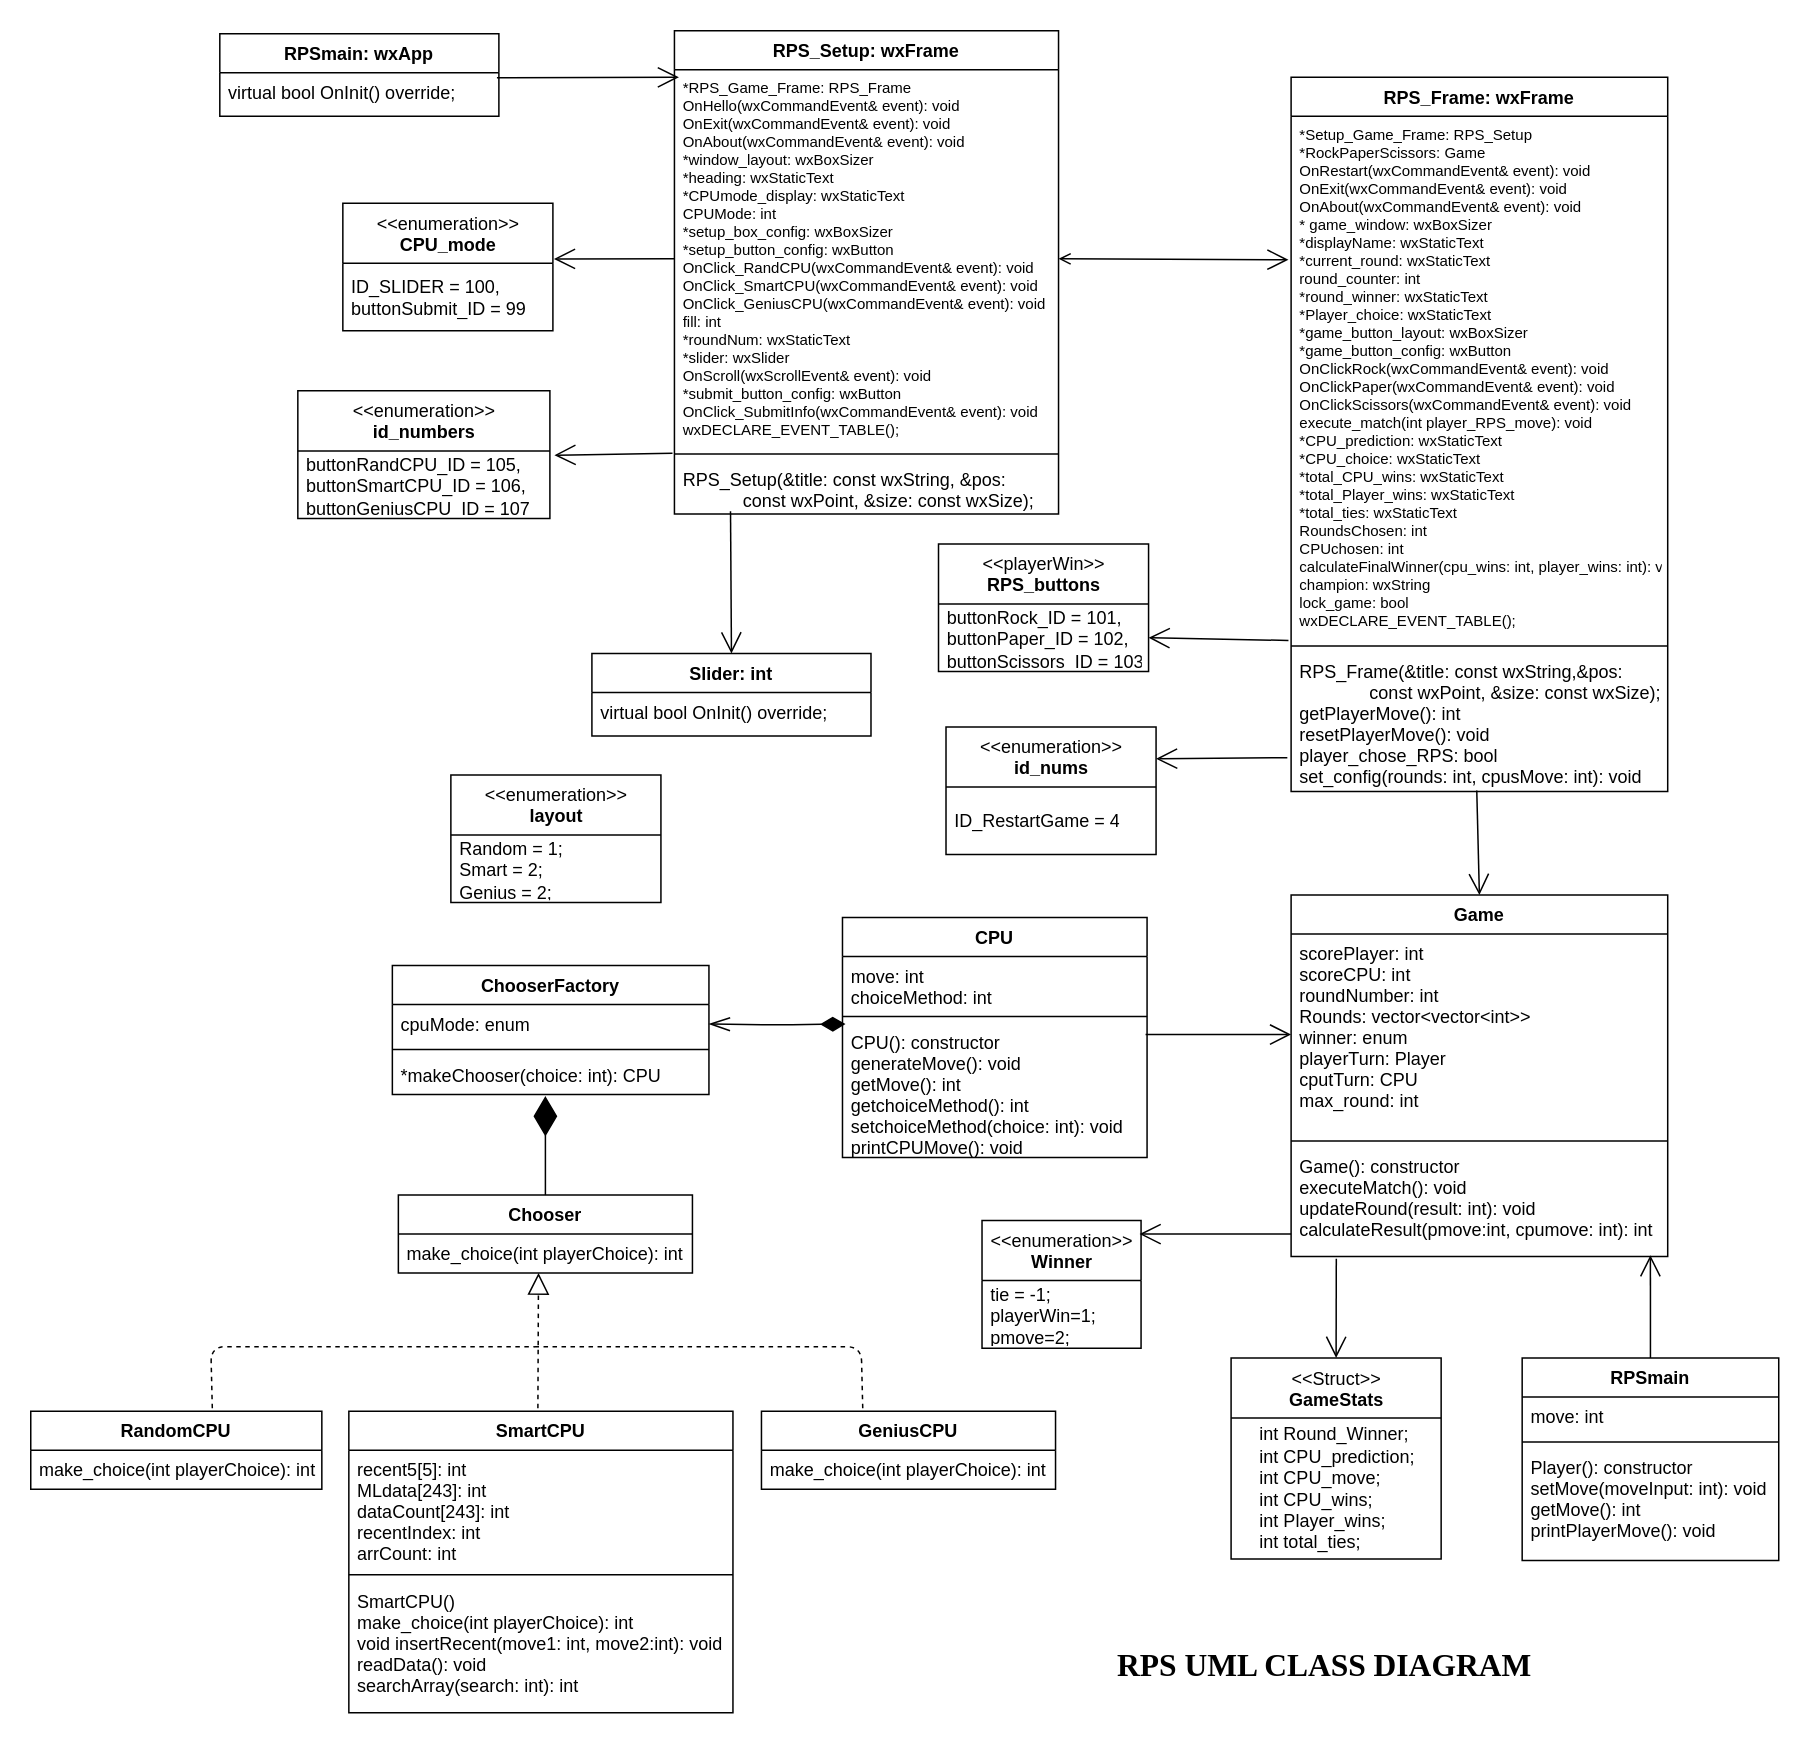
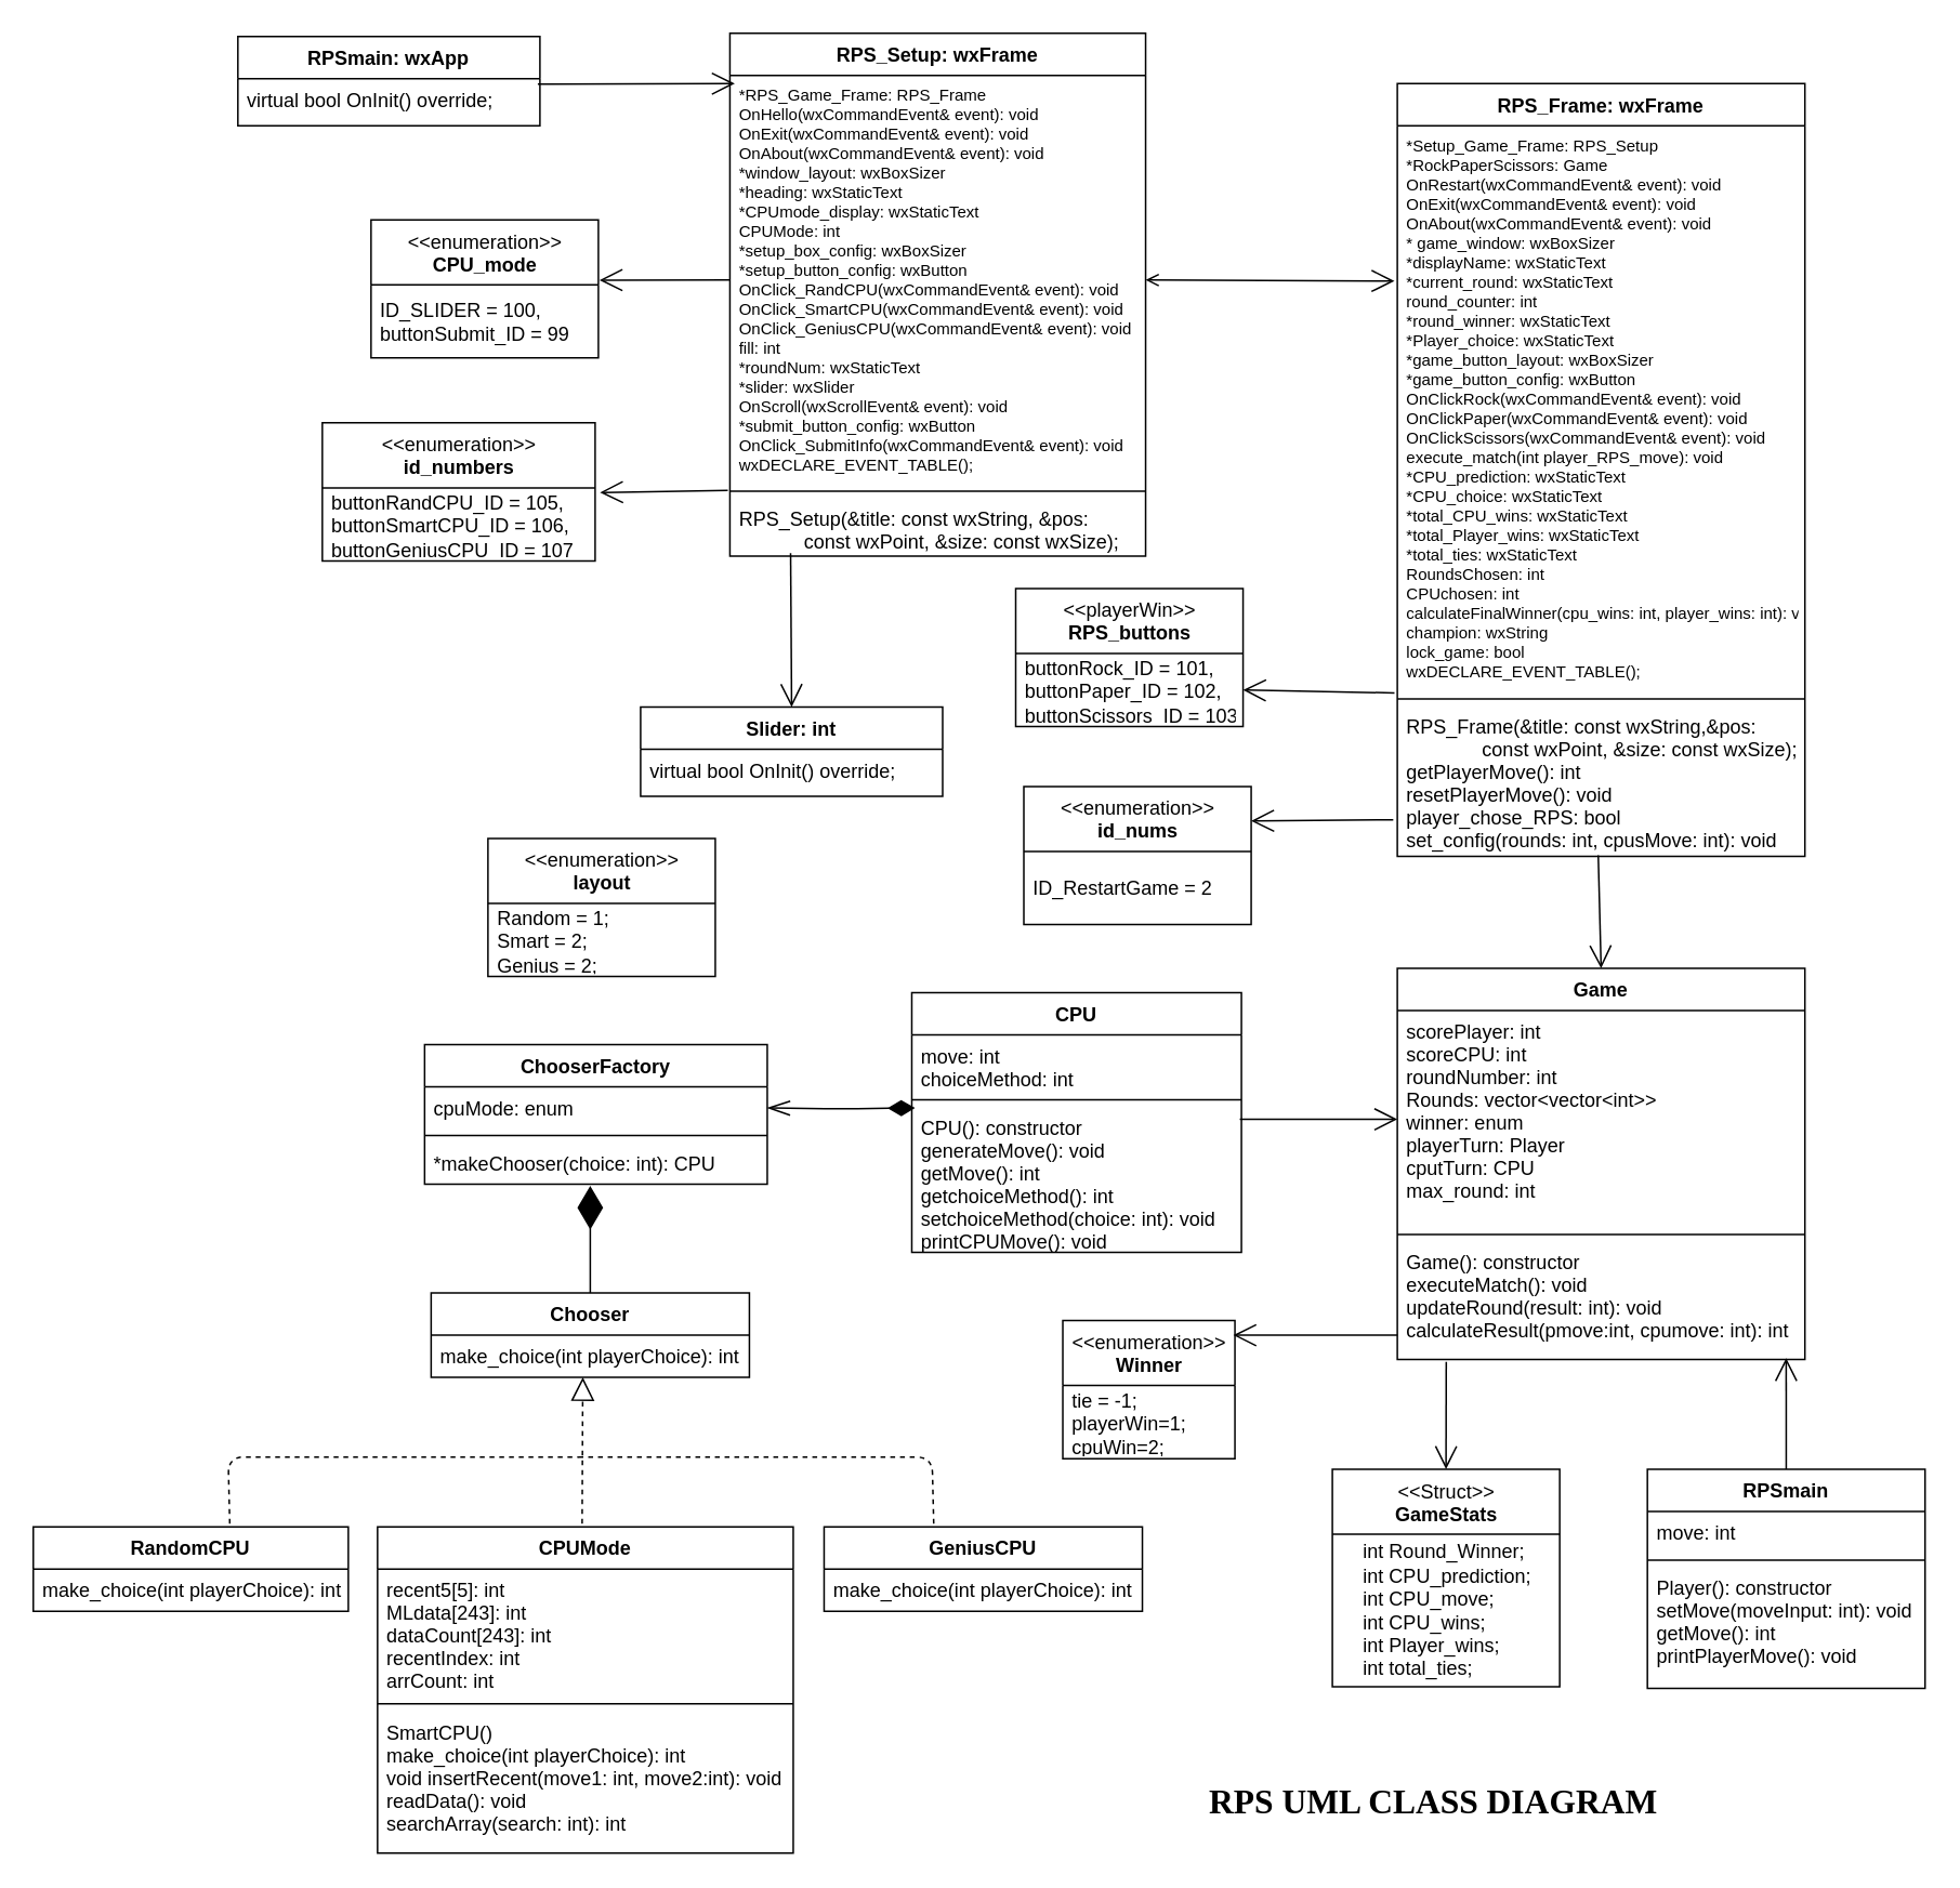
- <mxCell id="59" value="ID_RestartGame = 4" style="text;html=1;strokeColor=none;fillColor=none;align=left;verticalAlign=middle;spacingLeft=4;spacingRight=4;overflow=hidden;rotatable=0;points=[[0,0.5],[1,0.5]];portConstraint=eastwest;" vertex="1" parent="58"><mxGeometry y="40" width="140" height="45" as="geometry" /></mxCell>
+ <mxCell id="59" value="ID_RestartGame = 2" style="text;html=1;strokeColor=none;fillColor=none;align=left;verticalAlign=middle;spacingLeft=4;spacingRight=4;overflow=hidden;rotatable=0;points=[[0,0.5],[1,0.5]];portConstraint=eastwest;" vertex="1" parent="58"><mxGeometry y="40" width="140" height="45" as="geometry" /></mxCell>
- <mxCell id="3" value="tie = -1;&lt;br&gt;playerWin=1;&lt;br&gt;pmove=2;&lt;br&gt;" style="text;html=1;strokeColor=none;fillColor=none;align=left;verticalAlign=middle;spacingLeft=4;spacingRight=4;overflow=hidden;rotatable=0;points=[[0,0.5],[1,0.5]];portConstraint=eastwest;" parent="2" vertex="1"><mxGeometry y="40" width="106" height="45" as="geometry" /></mxCell>
+ <mxCell id="3" value="tie = -1;&lt;br&gt;playerWin=1;&lt;br&gt;cpuWin=2;&lt;br&gt;" style="text;html=1;strokeColor=none;fillColor=none;align=left;verticalAlign=middle;spacingLeft=4;spacingRight=4;overflow=hidden;rotatable=0;points=[[0,0.5],[1,0.5]];portConstraint=eastwest;" parent="2" vertex="1"><mxGeometry y="40" width="106" height="45" as="geometry" /></mxCell>
- <mxCell id="40" value="SmartCPU" style="swimlane;fontStyle=1;align=center;verticalAlign=top;childLayout=stackLayout;horizontal=1;startSize=26;horizontalStack=0;resizeParent=1;resizeParentMax=0;resizeLast=0;collapsible=1;marginBottom=0;" parent="1" vertex="1"><mxGeometry x="232" y="940" width="256" height="201" as="geometry" /></mxCell>
+ <mxCell id="40" value="CPUMode" style="swimlane;fontStyle=1;align=center;verticalAlign=top;childLayout=stackLayout;horizontal=1;startSize=26;horizontalStack=0;resizeParent=1;resizeParentMax=0;resizeLast=0;collapsible=1;marginBottom=0;" parent="1" vertex="1"><mxGeometry x="232" y="940" width="256" height="201" as="geometry" /></mxCell>
